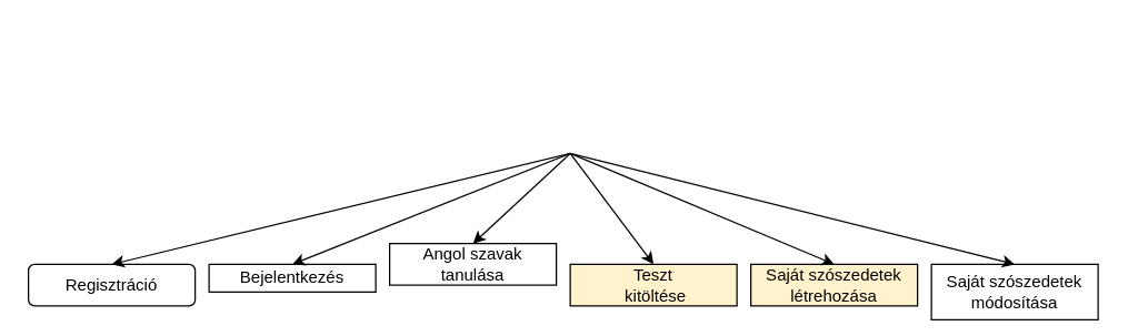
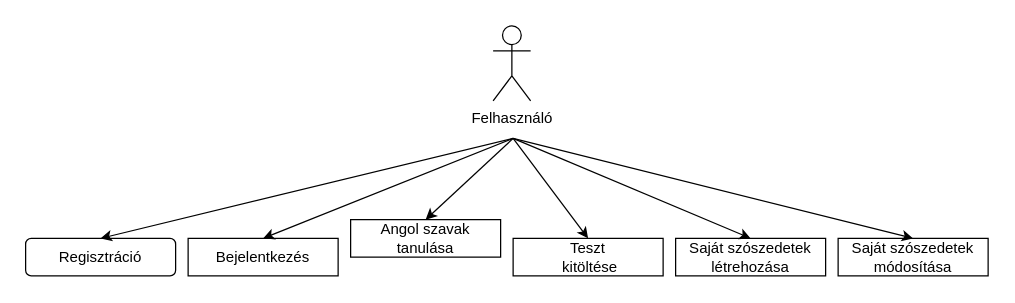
+ <mxCell id="2" value="Felhasználó" style="shape=umlActor;verticalLabelPosition=bottom;verticalAlign=top;html=1;outlineConnect=0;strokeWidth=1;perimeterSpacing=0;shadow=0;sketch=0;fillColor=#FFFFFF;" parent="1" vertex="1"><mxGeometry x="394" y="20" width="30" height="60" as="geometry" /></mxCell>
- <mxCell id="3" value="Bejelentkezés" style="rounded=0;whiteSpace=wrap;html=1;" parent="1" vertex="1"><mxGeometry x="150" y="190" width="120" height="20" as="geometry" /></mxCell>
+ <mxCell id="3" value="Bejelentkezés" style="rounded=0;whiteSpace=wrap;html=1;" parent="1" vertex="1"><mxGeometry x="150" y="190" width="120" height="30" as="geometry" /></mxCell>
- <mxCell id="5" value="Teszt&lt;br&gt;&amp;nbsp;kitöltése" style="rounded=0;whiteSpace=wrap;html=1;fillColor=#fff2cc;" parent="1" vertex="1"><mxGeometry x="410" y="190" width="120" height="30" as="geometry" /></mxCell>
+ <mxCell id="5" value="Teszt&lt;br&gt;&amp;nbsp;kitöltése" style="rounded=0;whiteSpace=wrap;html=1;" parent="1" vertex="1"><mxGeometry x="410" y="190" width="120" height="30" as="geometry" /></mxCell>
- <mxCell id="6" value="Saját szószedetek létrehozása" style="rounded=0;whiteSpace=wrap;html=1;fillColor=#fff2cc;" parent="1" vertex="1"><mxGeometry x="540" y="190" width="120" height="30" as="geometry" /></mxCell>
+ <mxCell id="6" value="Saját szószedetek létrehozása" style="rounded=0;whiteSpace=wrap;html=1;" parent="1" vertex="1"><mxGeometry x="540" y="190" width="120" height="30" as="geometry" /></mxCell>
- <mxCell id="12" value="Saját szószedetek módosítása" style="rounded=0;whiteSpace=wrap;html=1;" vertex="1" parent="1"><mxGeometry x="670" y="190" width="120" height="40" as="geometry" /></mxCell>
+ <mxCell id="12" value="Saját szószedetek módosítása" style="rounded=0;whiteSpace=wrap;html=1;" vertex="1" parent="1"><mxGeometry x="670" y="190" width="120" height="30" as="geometry" /></mxCell>
